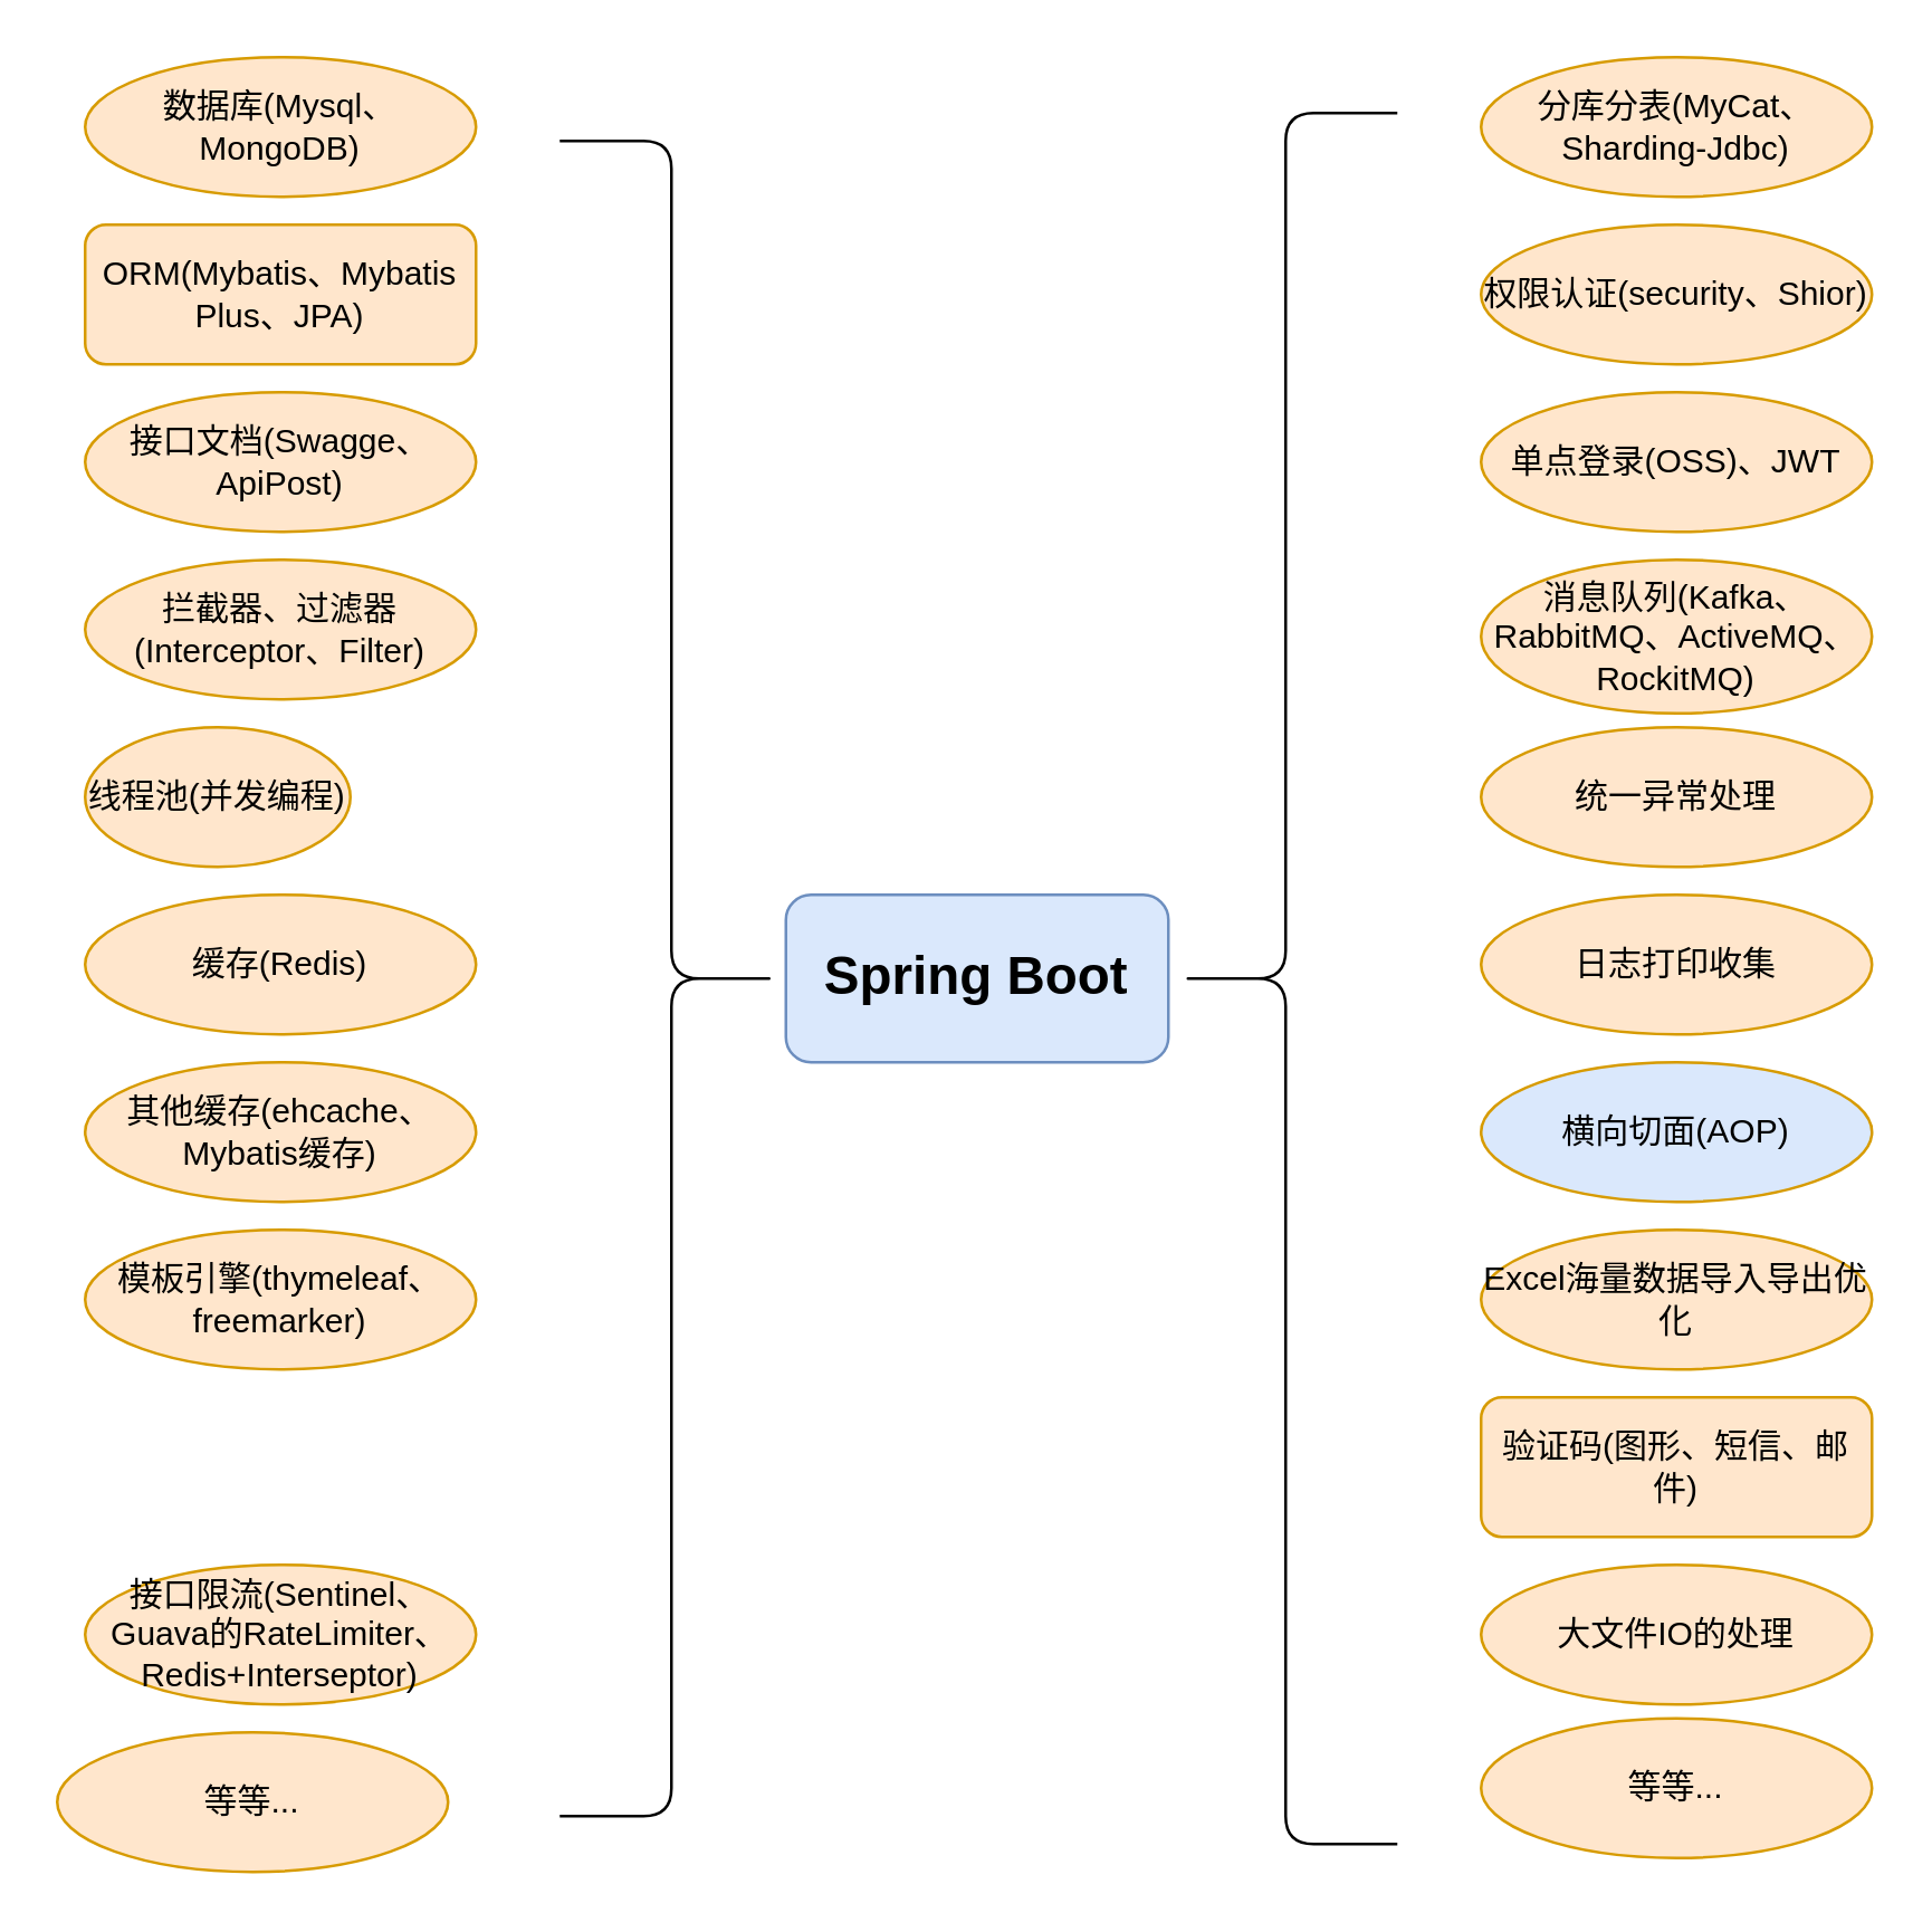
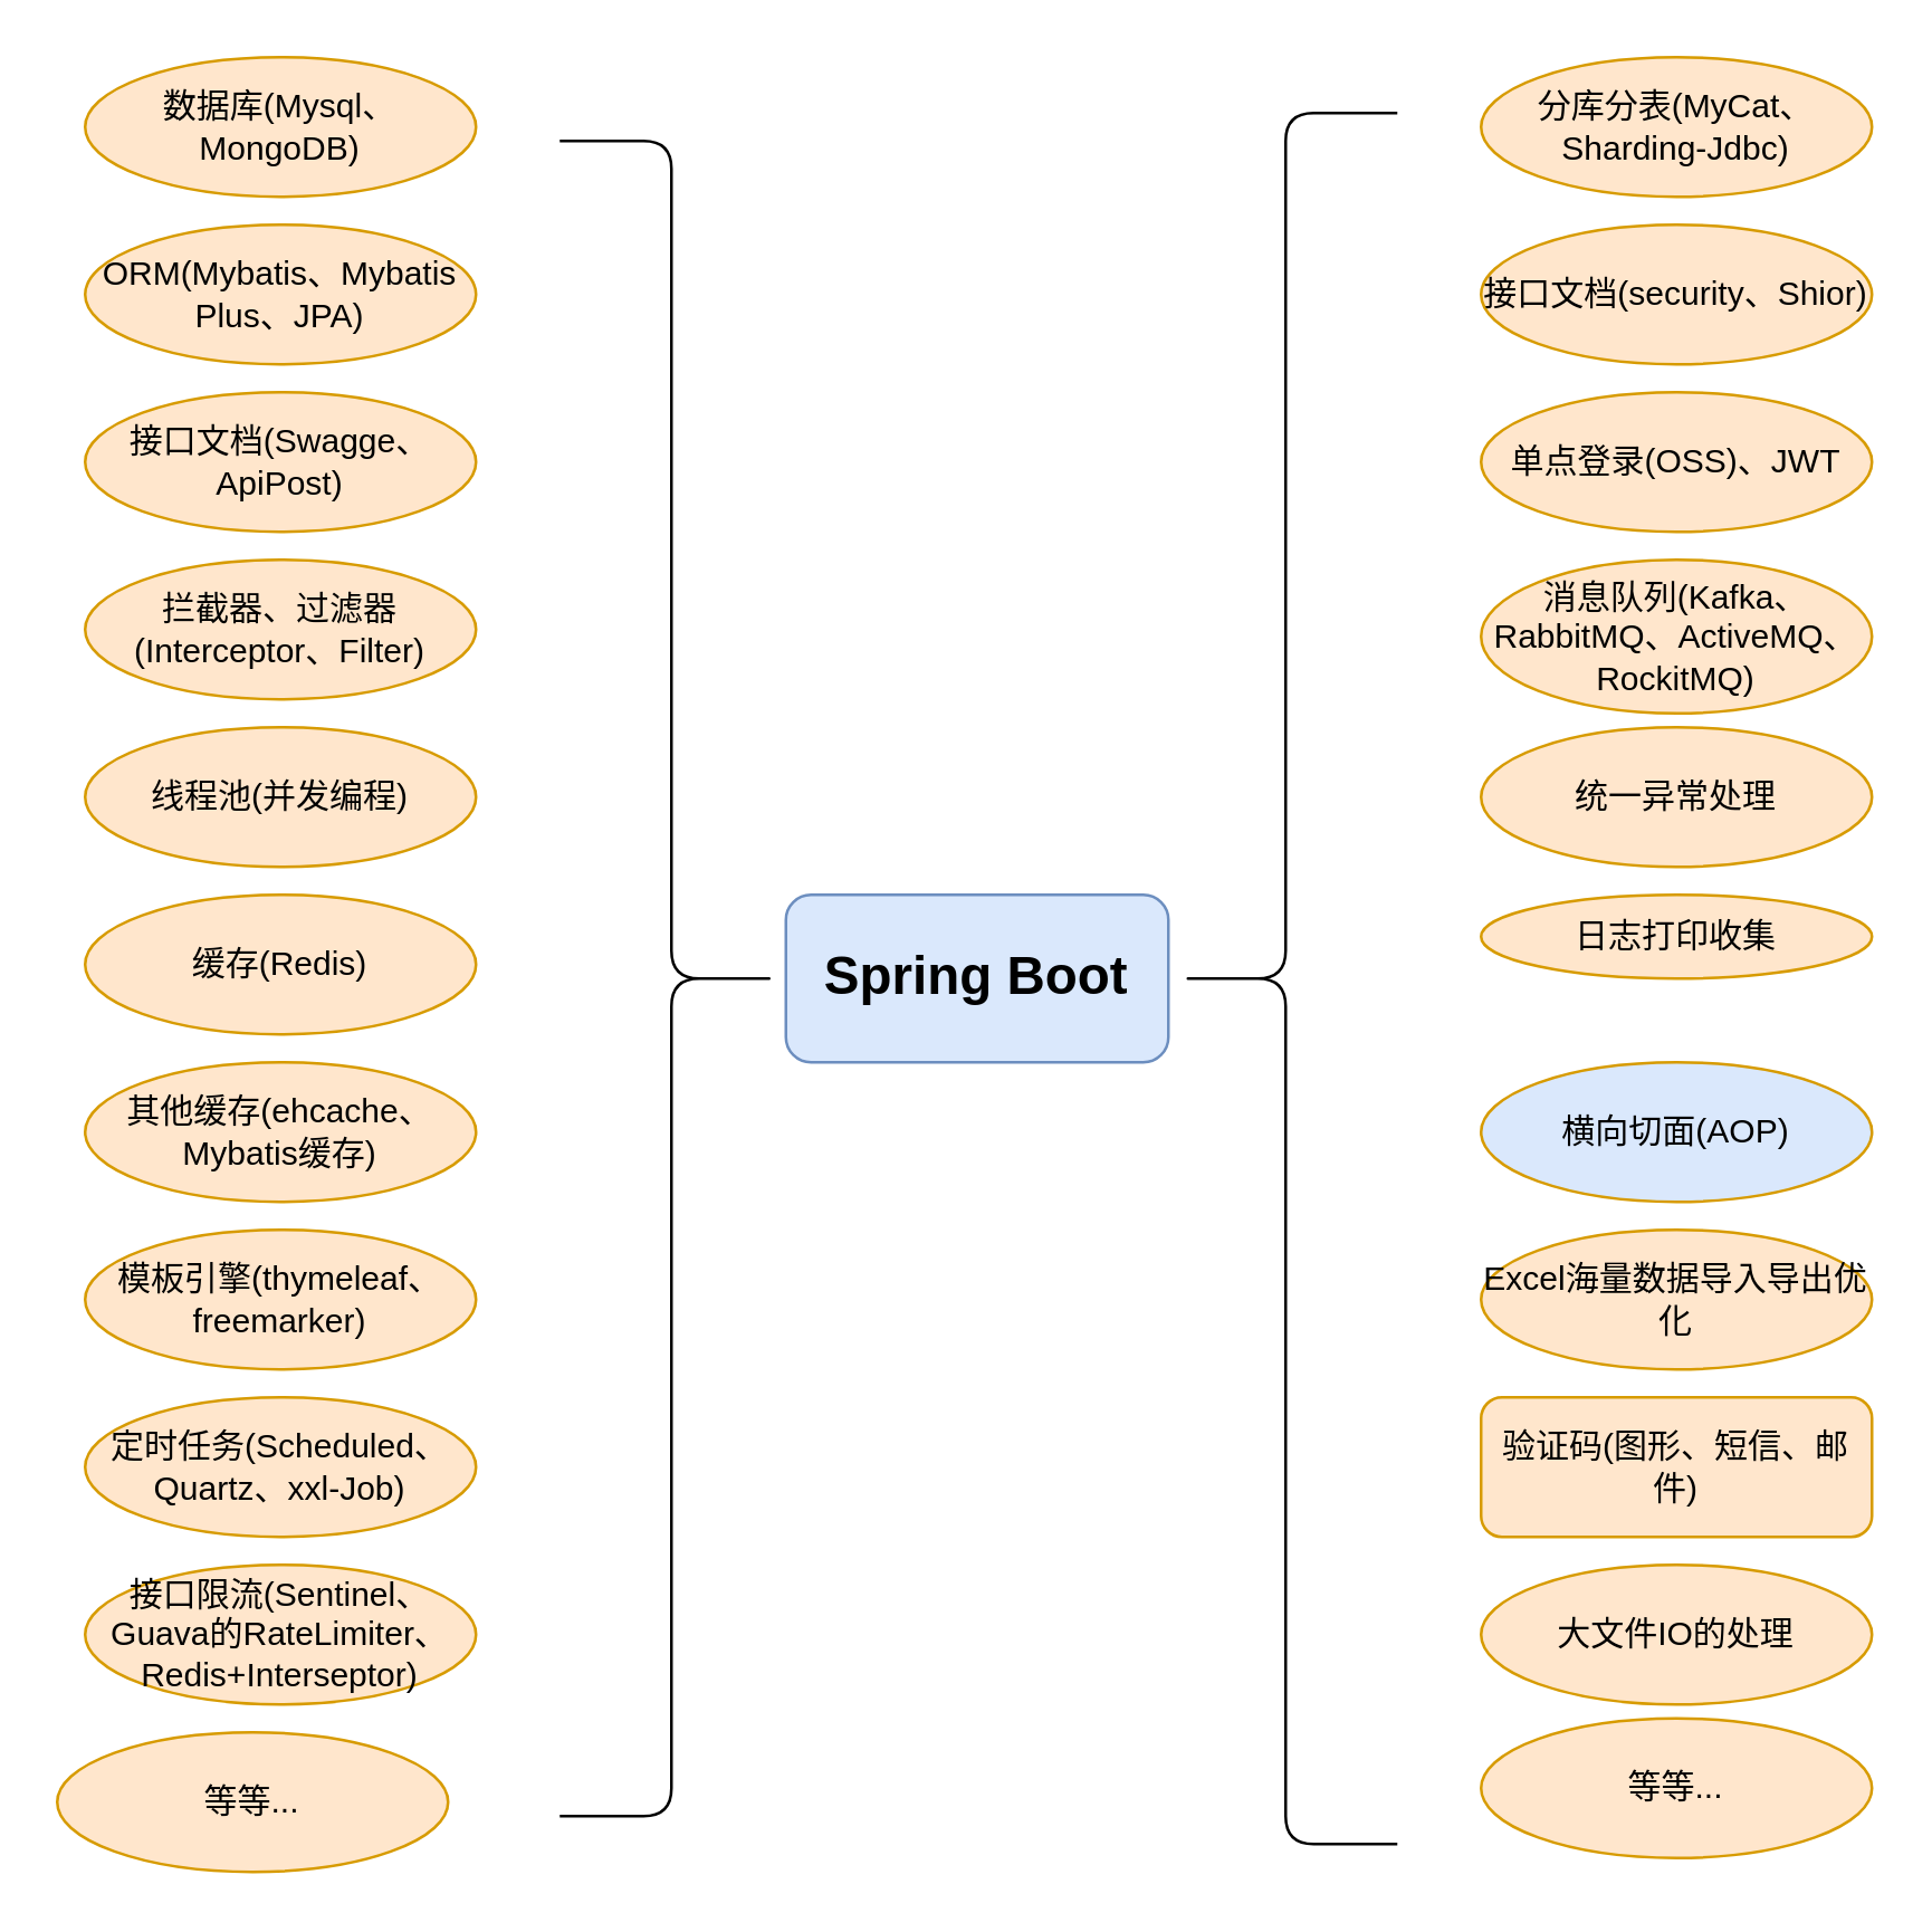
- <mxCell id="4" value="ORM(Mybatis、Mybatis Plus、JPA)" style="whiteSpace=wrap;html=1;fillColor=#ffe6cc;strokeColor=#d79b00;rounded=1;" vertex="1" parent="1"><mxGeometry x="30" y="80" width="140" height="50" as="geometry" /></mxCell>
+ <mxCell id="4" value="ORM(Mybatis、Mybatis Plus、JPA)" style="ellipse;whiteSpace=wrap;html=1;fillColor=#ffe6cc;strokeColor=#d79b00;" vertex="1" parent="1"><mxGeometry x="30" y="80" width="140" height="50" as="geometry" /></mxCell>
- <mxCell id="14" value="权限认证(security、Shior)" style="ellipse;whiteSpace=wrap;html=1;fillColor=#ffe6cc;strokeColor=#d79b00;" vertex="1" parent="1"><mxGeometry x="530" y="80" width="140" height="50" as="geometry" /></mxCell>
+ <mxCell id="14" value="接口文档(security、Shior)" style="ellipse;whiteSpace=wrap;html=1;fillColor=#ffe6cc;strokeColor=#d79b00;" vertex="1" parent="1"><mxGeometry x="530" y="80" width="140" height="50" as="geometry" /></mxCell>
- <mxCell id="7" value="线程池(并发编程)" style="ellipse;whiteSpace=wrap;html=1;fillColor=#ffe6cc;strokeColor=#d79b00;" vertex="1" parent="1"><mxGeometry x="30" y="260" width="95" height="50" as="geometry" /></mxCell>
+ <mxCell id="7" value="线程池(并发编程)" style="ellipse;whiteSpace=wrap;html=1;fillColor=#ffe6cc;strokeColor=#d79b00;" vertex="1" parent="1"><mxGeometry x="30" y="260" width="140" height="50" as="geometry" /></mxCell>
- <mxCell id="18" value="日志打印收集" style="ellipse;whiteSpace=wrap;html=1;fillColor=#ffe6cc;strokeColor=#d79b00;" vertex="1" parent="1"><mxGeometry x="530" y="320" width="140" height="50" as="geometry" /></mxCell>
+ <mxCell id="18" value="日志打印收集" style="ellipse;whiteSpace=wrap;html=1;fillColor=#ffe6cc;strokeColor=#d79b00;" vertex="1" parent="1"><mxGeometry x="530" y="320" width="140" height="30" as="geometry" /></mxCell>
+ <mxCell id="9" value="定时任务(Scheduled、Quartz、xxl-Job)" style="ellipse;whiteSpace=wrap;html=1;fillColor=#ffe6cc;strokeColor=#d79b00;" vertex="1" parent="1"><mxGeometry x="30" y="500" width="140" height="50" as="geometry" /></mxCell>
